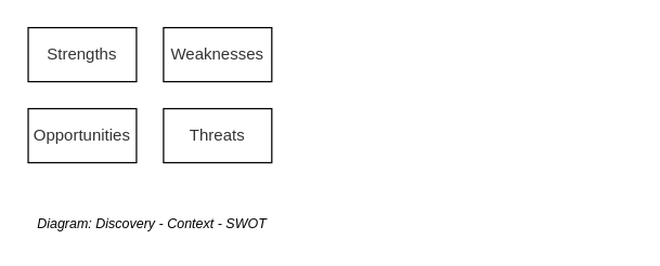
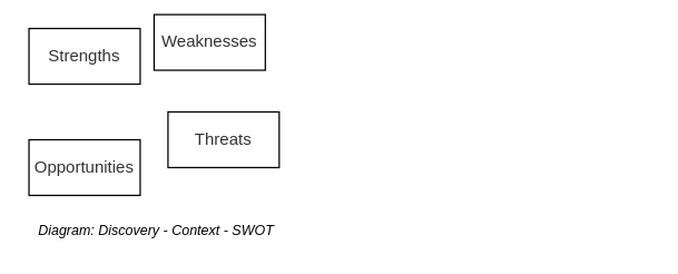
- <mxCell id="4" value="Weaknesses" style="rounded=0;whiteSpace=wrap;html=1;shadow=0;glass=0;comic=0;strokeColor=default;fillColor=default;fontSize=12;align=center;fontColor=#333333;" vertex="1" parent="2"><mxGeometry x="120" y="20" width="80" height="40" as="geometry" /></mxCell>
+ <mxCell id="4" value="Weaknesses" style="rounded=0;whiteSpace=wrap;html=1;shadow=0;glass=0;comic=0;strokeColor=default;fillColor=default;fontSize=12;align=center;fontColor=#333333;" vertex="1" parent="2"><mxGeometry x="110" y="10" width="80" height="40" as="geometry" /></mxCell>
- <mxCell id="5" value="Opportunities" style="rounded=0;whiteSpace=wrap;html=1;shadow=0;glass=0;comic=0;strokeColor=default;fillColor=default;fontSize=12;align=center;fontColor=#333333;" vertex="1" parent="2"><mxGeometry x="20" y="80" width="80" height="40" as="geometry" /></mxCell>
+ <mxCell id="5" value="Opportunities" style="rounded=0;whiteSpace=wrap;html=1;shadow=0;glass=0;comic=0;strokeColor=default;fillColor=default;fontSize=12;align=center;fontColor=#333333;" vertex="1" parent="2"><mxGeometry x="20" y="100" width="80" height="40" as="geometry" /></mxCell>
